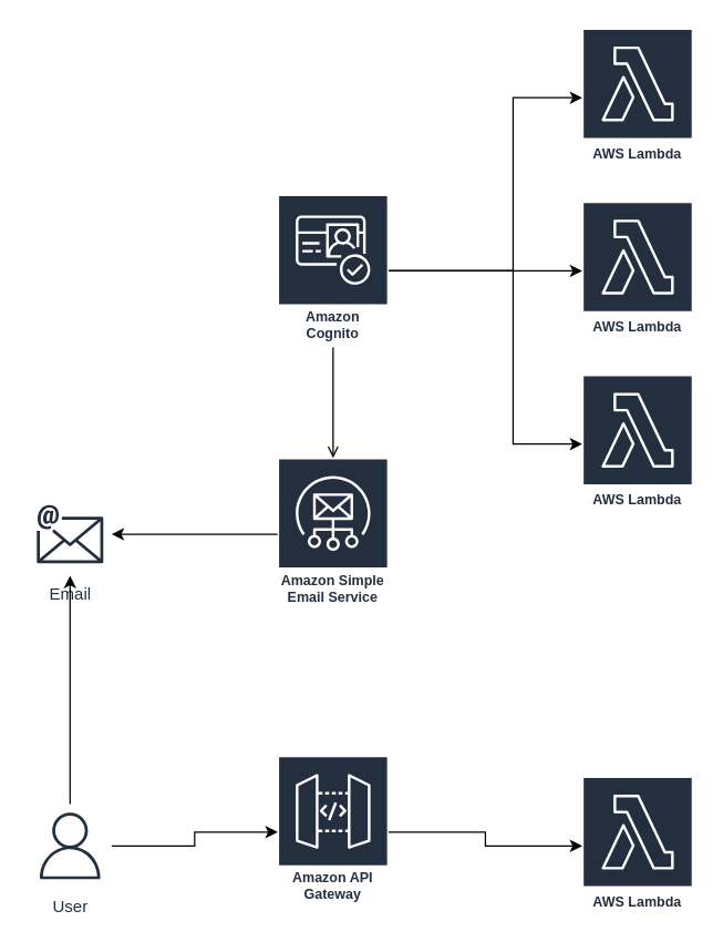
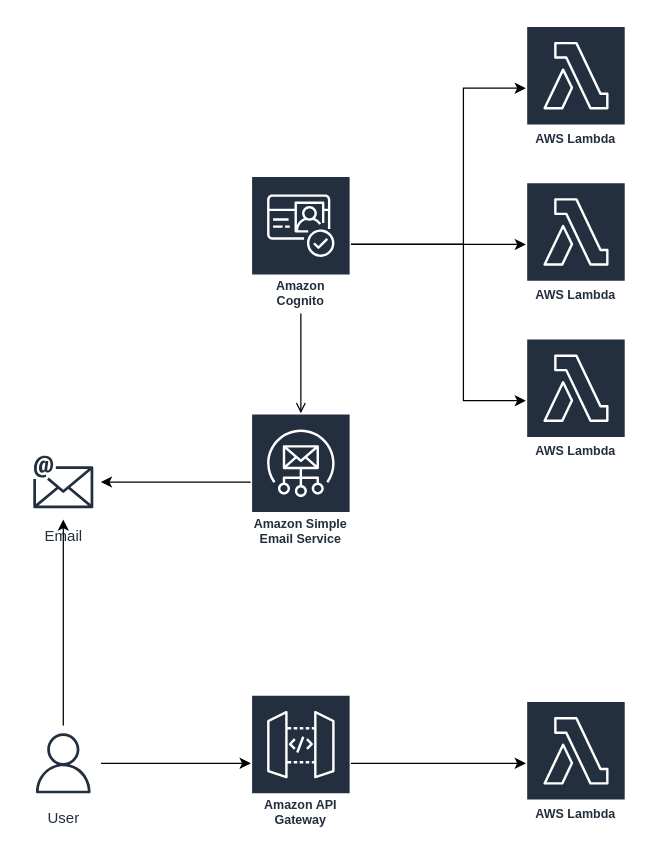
- <mxCell id="15" value="Amazon API Gateway" style="outlineConnect=0;fontColor=#232F3E;gradientColor=none;strokeColor=#ffffff;fillColor=#232F3E;dashed=0;verticalLabelPosition=middle;verticalAlign=bottom;align=center;html=1;whiteSpace=wrap;fontSize=10;fontStyle=1;spacing=3;shape=mxgraph.aws4.productIcon;prIcon=mxgraph.aws4.api_gateway;" vertex="1" parent="1"><mxGeometry x="200" y="545" width="80" height="110" as="geometry" /></mxCell>
+ <mxCell id="15" value="Amazon API Gateway" style="outlineConnect=0;fontColor=#232F3E;gradientColor=none;strokeColor=#ffffff;fillColor=#232F3E;dashed=0;verticalLabelPosition=middle;verticalAlign=bottom;align=center;html=1;whiteSpace=wrap;fontSize=10;fontStyle=1;spacing=3;shape=mxgraph.aws4.productIcon;prIcon=mxgraph.aws4.api_gateway;" vertex="1" parent="1"><mxGeometry x="200" y="555" width="80" height="110" as="geometry" /></mxCell>
